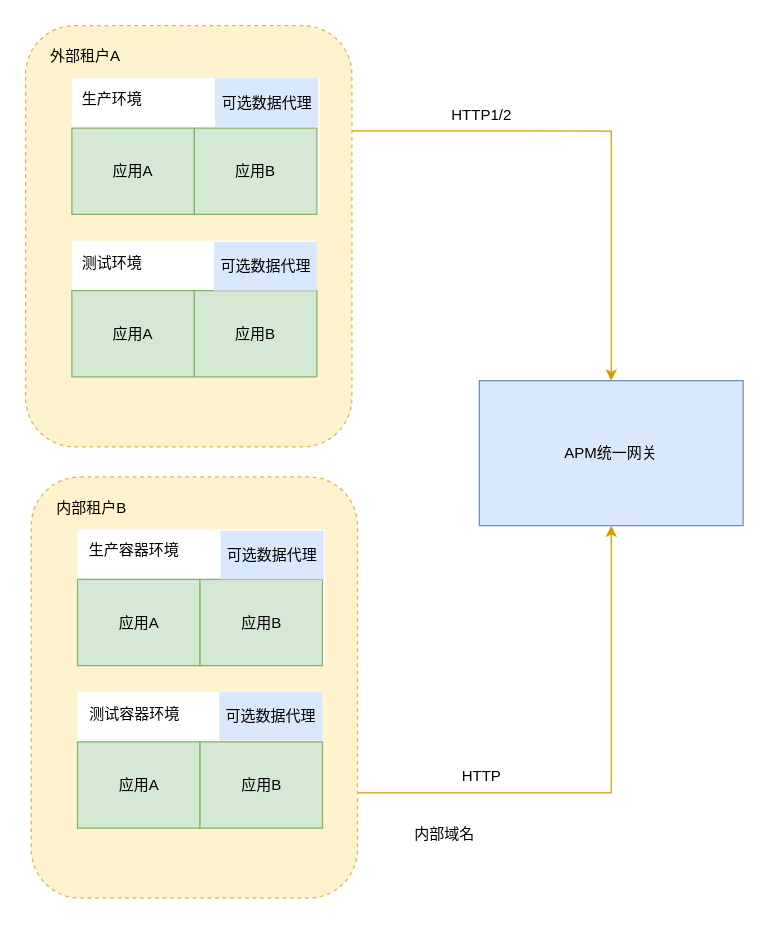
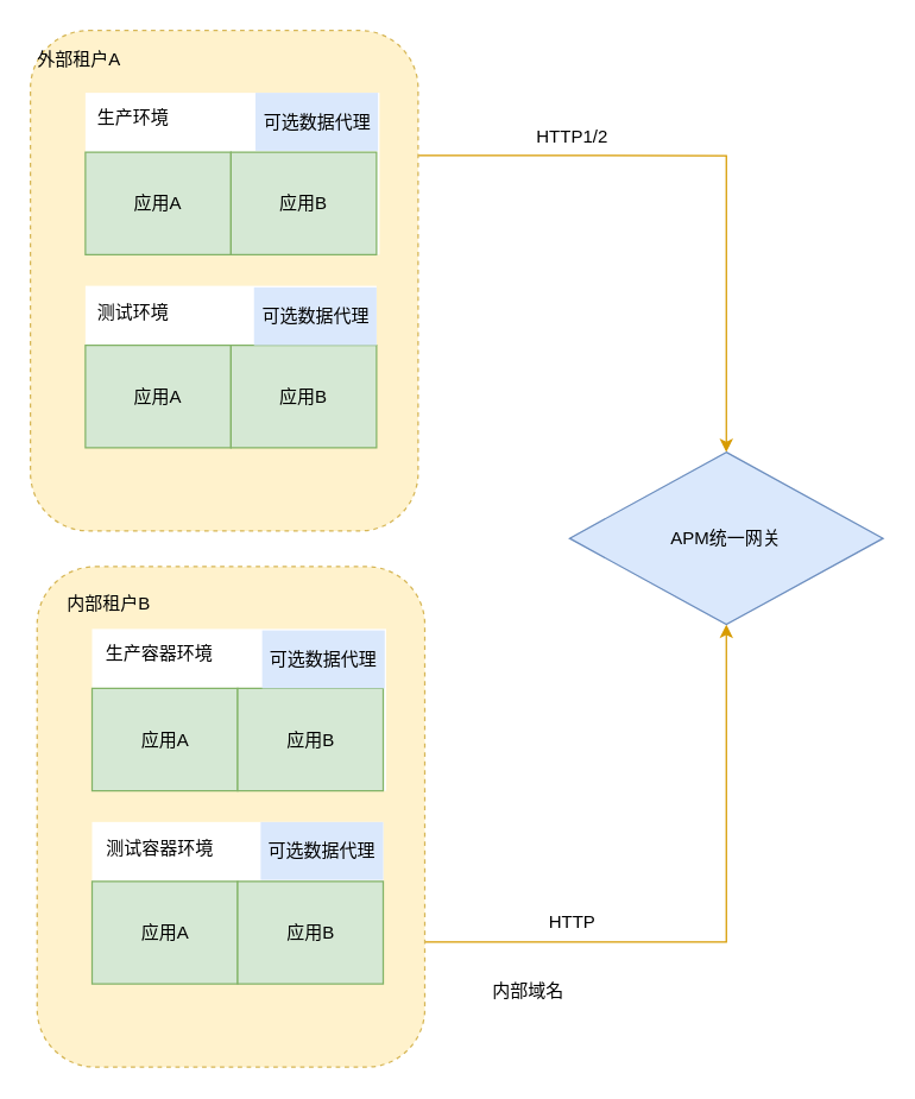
- <mxCell id="4" value="外部租户A" style="text;html=1;strokeColor=none;fillColor=none;align=center;verticalAlign=middle;whiteSpace=wrap;rounded=0;dashed=1;" vertex="1" parent="1"><mxGeometry x="37" y="35" width="62" height="20" as="geometry" /></mxCell>
+ <mxCell id="4" value="外部租户A" style="text;html=1;strokeColor=none;fillColor=none;align=center;verticalAlign=middle;whiteSpace=wrap;rounded=0;dashed=1;" vertex="1" parent="1"><mxGeometry x="22" y="30" width="62" height="20" as="geometry" /></mxCell>
- <mxCell id="24" value="APM统一网关" style="whiteSpace=wrap;html=1;fillColor=#dae8fc;strokeColor=#6c8ebf;rounded=0;" vertex="1" parent="1"><mxGeometry x="383" y="304" width="211" height="116" as="geometry" /></mxCell>
+ <mxCell id="24" value="APM统一网关" style="rhombus;whiteSpace=wrap;html=1;fillColor=#dae8fc;strokeColor=#6c8ebf;" vertex="1" parent="1"><mxGeometry x="383" y="304" width="211" height="116" as="geometry" /></mxCell>
